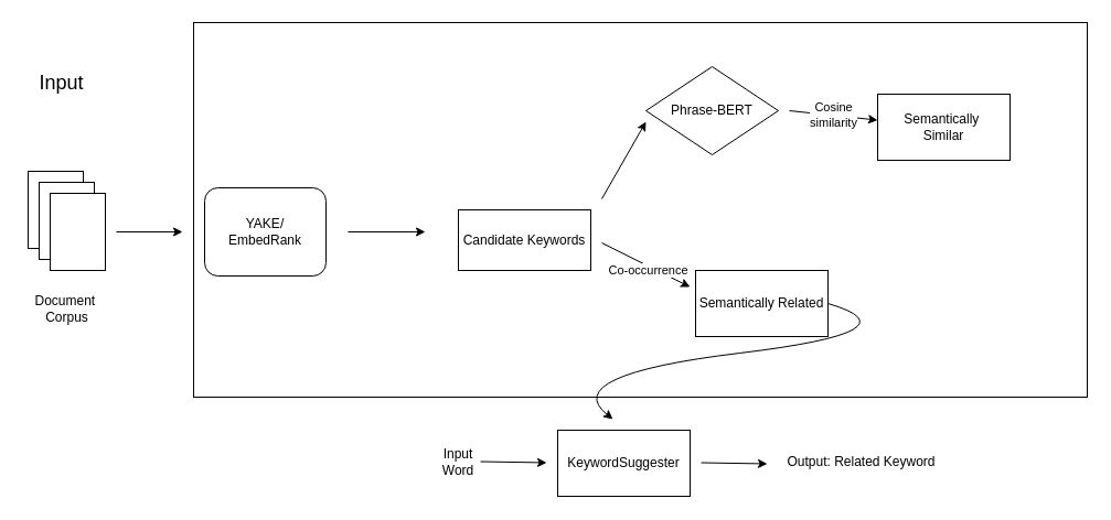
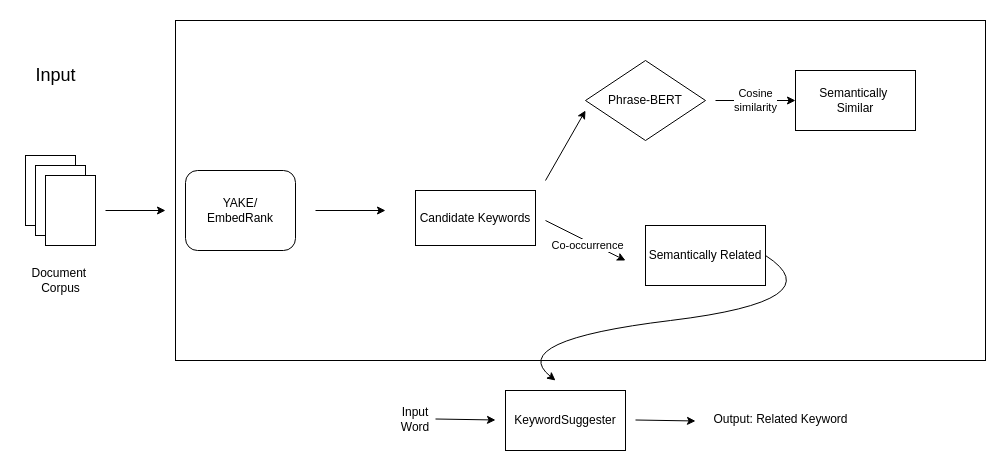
- <mxCell id="15" value="Semantically&amp;nbsp;&lt;br&gt;Similar" style="rounded=0;whiteSpace=wrap;html=1;" vertex="1" parent="1"><mxGeometry x="795" y="85" width="120" height="60" as="geometry" /></mxCell>
+ <mxCell id="15" value="Semantically&amp;nbsp;&lt;br&gt;Similar" style="rounded=0;whiteSpace=wrap;html=1;" vertex="1" parent="1"><mxGeometry x="795" y="70" width="120" height="60" as="geometry" /></mxCell>
- <mxCell id="18" value="Semantically Related" style="rounded=0;whiteSpace=wrap;html=1;" vertex="1" parent="1"><mxGeometry x="630" y="245" width="120" height="60" as="geometry" /></mxCell>
+ <mxCell id="18" value="Semantically Related" style="rounded=0;whiteSpace=wrap;html=1;" vertex="1" parent="1"><mxGeometry x="645" y="225" width="120" height="60" as="geometry" /></mxCell>
